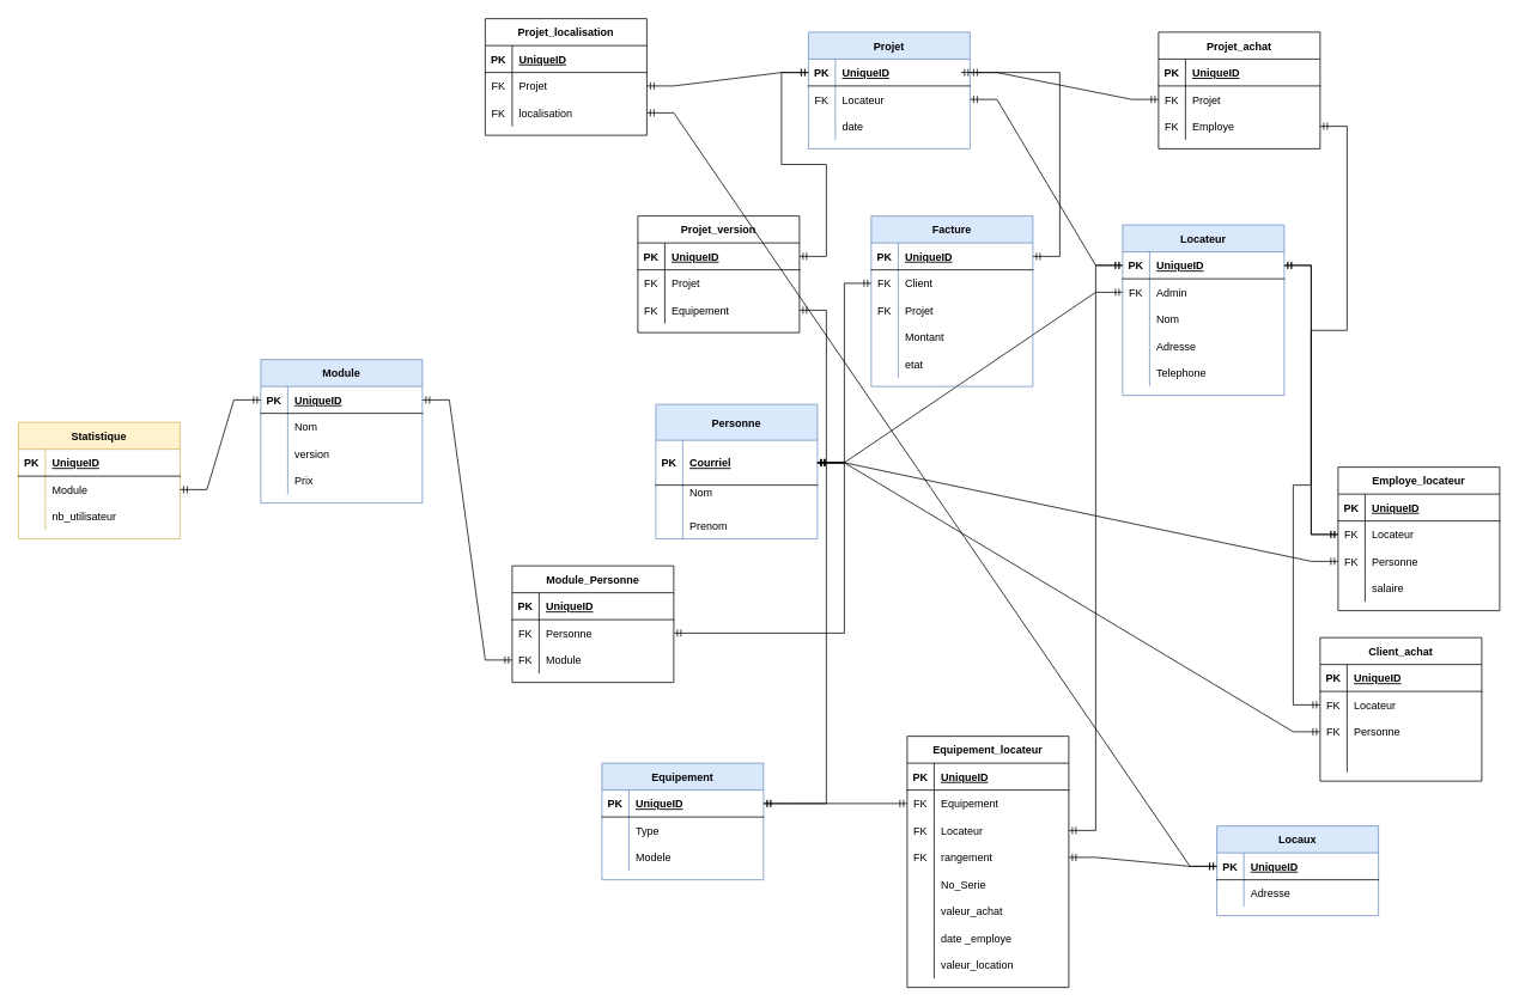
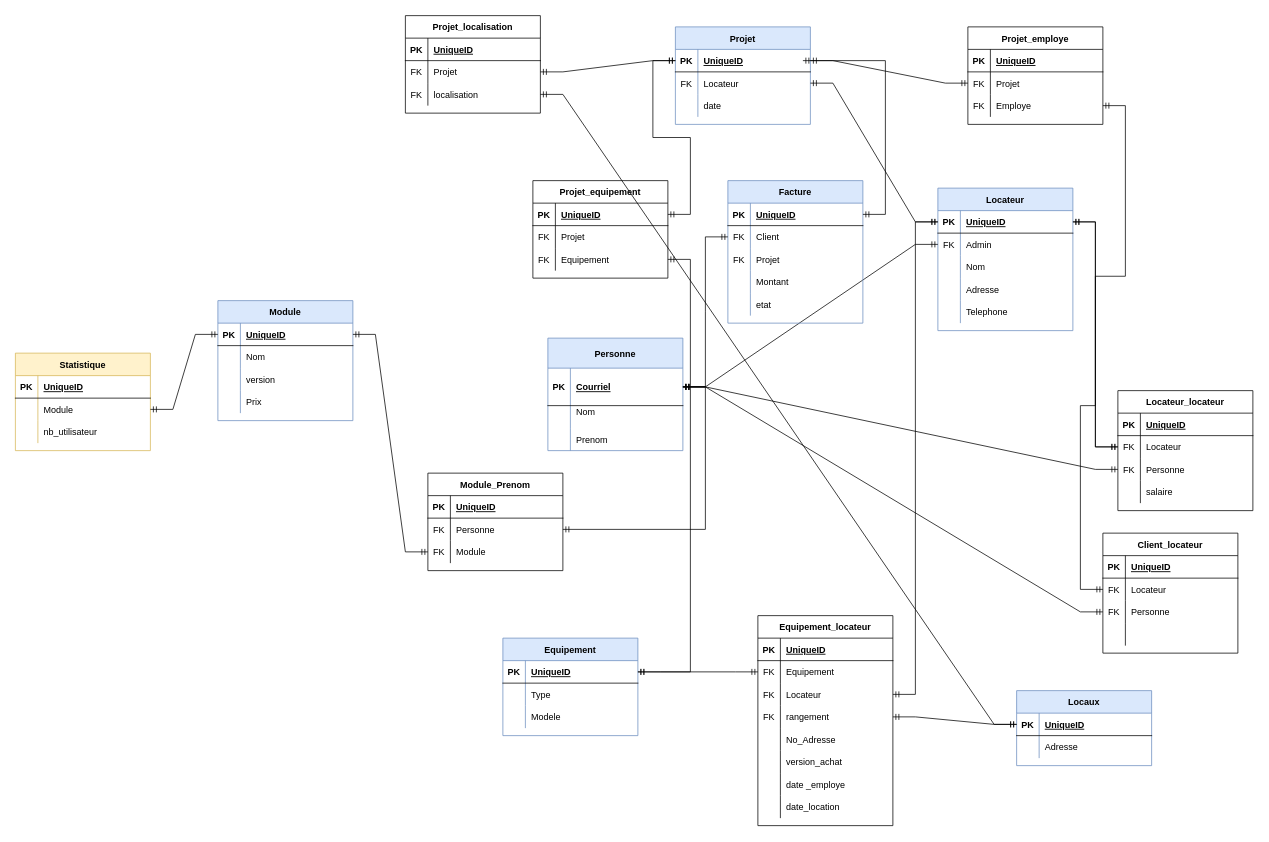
- <mxCell id="139" value="Projet_achat" style="shape=table;startSize=30;container=1;collapsible=1;childLayout=tableLayout;fixedRows=1;rowLines=0;fontStyle=1;align=center;resizeLast=1;" vertex="1" parent="1"><mxGeometry x="1290" y="35" width="180" height="130" as="geometry" /></mxCell>
+ <mxCell id="139" value="Projet_employe" style="shape=table;startSize=30;container=1;collapsible=1;childLayout=tableLayout;fixedRows=1;rowLines=0;fontStyle=1;align=center;resizeLast=1;" vertex="1" parent="1"><mxGeometry x="1290" y="35" width="180" height="130" as="geometry" /></mxCell>
- <mxCell id="162" value="Projet_version" style="shape=table;startSize=30;container=1;collapsible=1;childLayout=tableLayout;fixedRows=1;rowLines=0;fontStyle=1;align=center;resizeLast=1;" vertex="1" parent="1"><mxGeometry x="710" y="240" width="180" height="130" as="geometry" /></mxCell>
+ <mxCell id="162" value="Projet_equipement" style="shape=table;startSize=30;container=1;collapsible=1;childLayout=tableLayout;fixedRows=1;rowLines=0;fontStyle=1;align=center;resizeLast=1;" vertex="1" parent="1"><mxGeometry x="710" y="240" width="180" height="130" as="geometry" /></mxCell>
- <mxCell id="69" value="Employe_locateur" style="shape=table;startSize=30;container=1;collapsible=1;childLayout=tableLayout;fixedRows=1;rowLines=0;fontStyle=1;align=center;resizeLast=1;" vertex="1" parent="1"><mxGeometry x="1490" y="520" width="180" height="160" as="geometry" /></mxCell>
+ <mxCell id="69" value="Locateur_locateur" style="shape=table;startSize=30;container=1;collapsible=1;childLayout=tableLayout;fixedRows=1;rowLines=0;fontStyle=1;align=center;resizeLast=1;" vertex="1" parent="1"><mxGeometry x="1490" y="520" width="180" height="160" as="geometry" /></mxCell>
- <mxCell id="44" value="Module_Personne" style="shape=table;startSize=30;container=1;collapsible=1;childLayout=tableLayout;fixedRows=1;rowLines=0;fontStyle=1;align=center;resizeLast=1;" vertex="1" parent="1"><mxGeometry x="570" y="630" width="180" height="130" as="geometry" /></mxCell>
+ <mxCell id="44" value="Module_Prenom" style="shape=table;startSize=30;container=1;collapsible=1;childLayout=tableLayout;fixedRows=1;rowLines=0;fontStyle=1;align=center;resizeLast=1;" vertex="1" parent="1"><mxGeometry x="570" y="630" width="180" height="130" as="geometry" /></mxCell>
- <mxCell id="28" value="Client_achat" style="shape=table;startSize=30;container=1;collapsible=1;childLayout=tableLayout;fixedRows=1;rowLines=0;fontStyle=1;align=center;resizeLast=1;" vertex="1" parent="1"><mxGeometry x="1470" y="710" width="180" height="160" as="geometry" /></mxCell>
+ <mxCell id="28" value="Client_locateur" style="shape=table;startSize=30;container=1;collapsible=1;childLayout=tableLayout;fixedRows=1;rowLines=0;fontStyle=1;align=center;resizeLast=1;" vertex="1" parent="1"><mxGeometry x="1470" y="710" width="180" height="160" as="geometry" /></mxCell>
- <mxCell id="109" value="No_Serie" style="shape=partialRectangle;connectable=0;fillColor=none;top=0;left=0;bottom=0;right=0;align=left;spacingLeft=6;overflow=hidden;" vertex="1" parent="107"><mxGeometry x="30.0" width="150.0" height="30" as="geometry"><mxRectangle width="150.0" height="30" as="alternateBounds" /></mxGeometry></mxCell>
+ <mxCell id="109" value="No_Adresse" style="shape=partialRectangle;connectable=0;fillColor=none;top=0;left=0;bottom=0;right=0;align=left;spacingLeft=6;overflow=hidden;" vertex="1" parent="107"><mxGeometry x="30.0" width="150.0" height="30" as="geometry"><mxRectangle width="150.0" height="30" as="alternateBounds" /></mxGeometry></mxCell>
- <mxCell id="112" value="valeur_achat" style="shape=partialRectangle;connectable=0;fillColor=none;top=0;left=0;bottom=0;right=0;align=left;spacingLeft=6;overflow=hidden;" vertex="1" parent="110"><mxGeometry x="30.0" width="150.0" height="30" as="geometry"><mxRectangle width="150.0" height="30" as="alternateBounds" /></mxGeometry></mxCell>
+ <mxCell id="112" value="version_achat" style="shape=partialRectangle;connectable=0;fillColor=none;top=0;left=0;bottom=0;right=0;align=left;spacingLeft=6;overflow=hidden;" vertex="1" parent="110"><mxGeometry x="30.0" width="150.0" height="30" as="geometry"><mxRectangle width="150.0" height="30" as="alternateBounds" /></mxGeometry></mxCell>
- <mxCell id="118" value="valeur_location" style="shape=partialRectangle;connectable=0;fillColor=none;top=0;left=0;bottom=0;right=0;align=left;spacingLeft=6;overflow=hidden;" vertex="1" parent="116"><mxGeometry x="30.0" width="150.0" height="30" as="geometry"><mxRectangle width="150.0" height="30" as="alternateBounds" /></mxGeometry></mxCell>
+ <mxCell id="118" value="date_location" style="shape=partialRectangle;connectable=0;fillColor=none;top=0;left=0;bottom=0;right=0;align=left;spacingLeft=6;overflow=hidden;" vertex="1" parent="116"><mxGeometry x="30.0" width="150.0" height="30" as="geometry"><mxRectangle width="150.0" height="30" as="alternateBounds" /></mxGeometry></mxCell>
